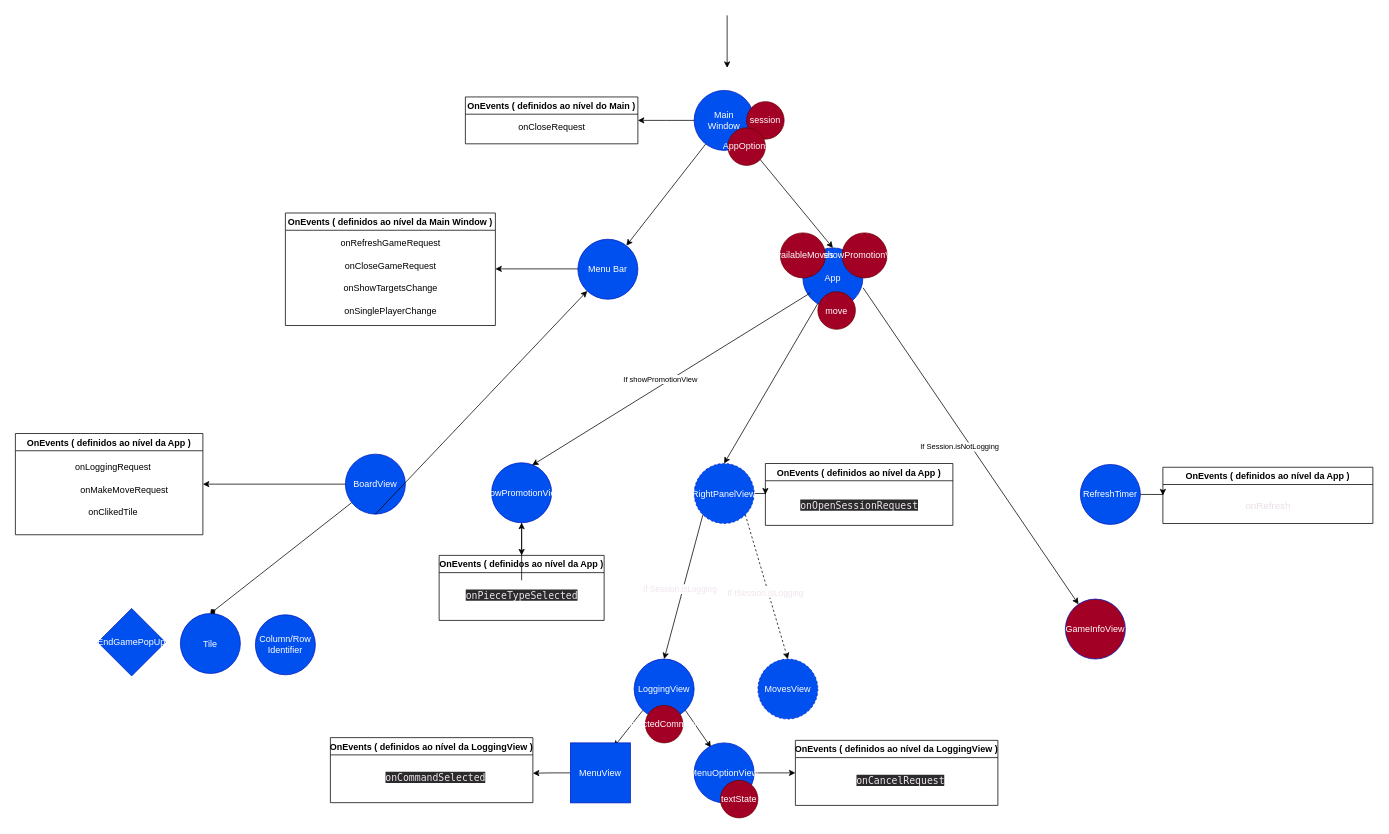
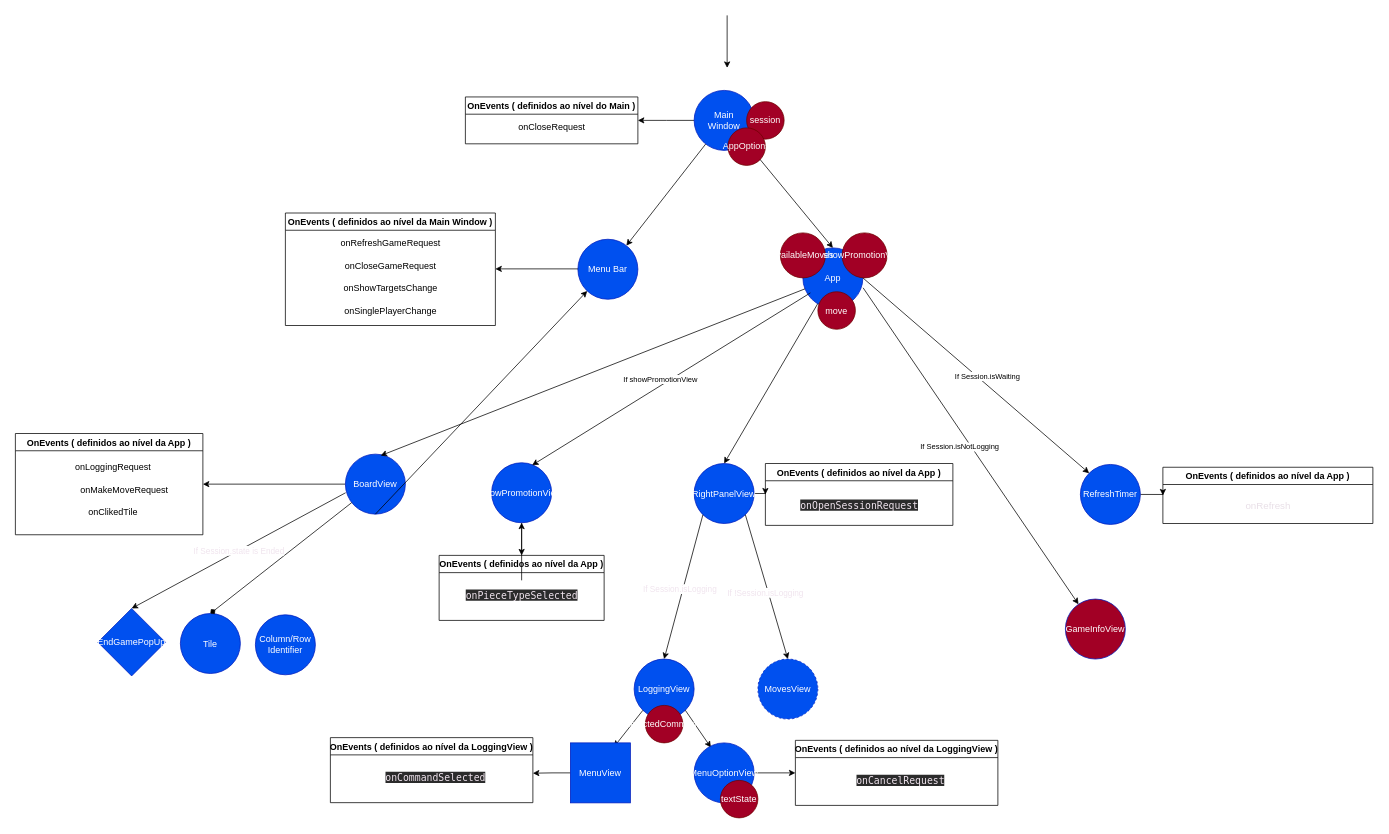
+ <mxCell id="16" value="" style="endArrow=classic;html=1;rounded=0;entryX=0.588;entryY=0.025;entryDx=0;entryDy=0;entryPerimeter=0;" parent="1" source="6" target="15" edge="1"><mxGeometry width="50" height="50" relative="1" as="geometry"><mxPoint x="971.716" y="430.004" as="sourcePoint" /><mxPoint x="930" y="461.72" as="targetPoint" /><Array as="points" /></mxGeometry></mxCell>
+ <mxCell id="45" value="" style="endArrow=classic;html=1;rounded=0;fontColor=default;entryX=0;entryY=0;entryDx=0;entryDy=0;exitX=1;exitY=0.5;exitDx=0;exitDy=0;" parent="1" source="6" target="13" edge="1"><mxGeometry relative="1" as="geometry"><mxPoint x="1256.034" y="249.995" as="sourcePoint" /><mxPoint x="1394.016" y="554.726" as="targetPoint" /></mxGeometry></mxCell>
+ <mxCell id="46" value="If Session.isWaiting" style="edgeLabel;resizable=0;html=1;align=center;verticalAlign=middle;fontColor=default;fontSize=10;" parent="45" connectable="0" vertex="1"><mxGeometry relative="1" as="geometry"><mxPoint x="15" as="offset" /></mxGeometry></mxCell>
- <mxCell id="23" value="RightPanelView" style="ellipse;whiteSpace=wrap;html=1;aspect=fixed;fillColor=#0050ef;strokeColor=#001DBC;fontColor=#ffffff;dashed=1;" parent="1" vertex="1"><mxGeometry x="925" y="617.5" width="80" height="80" as="geometry" /></mxCell>
+ <mxCell id="23" value="RightPanelView" style="ellipse;whiteSpace=wrap;html=1;aspect=fixed;fillColor=#0050ef;strokeColor=#001DBC;fontColor=#ffffff;" parent="1" vertex="1"><mxGeometry x="925" y="617.5" width="80" height="80" as="geometry" /></mxCell>
+ <mxCell id="62" value="" style="endArrow=classic;html=1;rounded=0;fontSize=10;fontColor=#F0E4EE;exitX=0.004;exitY=0.644;exitDx=0;exitDy=0;entryX=0.5;entryY=0;entryDx=0;entryDy=0;exitPerimeter=0;" edge="1" parent="1" source="15" target="21"><mxGeometry relative="1" as="geometry"><mxPoint x="670" y="847.5" as="sourcePoint" /><mxPoint x="660" y="1017.5" as="targetPoint" /></mxGeometry></mxCell>
+ <mxCell id="63" value="If Session.state is Ended" style="edgeLabel;resizable=0;html=1;align=center;verticalAlign=middle;fontSize=11;fontColor=#F0E4EE;" connectable="0" vertex="1" parent="62"><mxGeometry relative="1" as="geometry" /></mxCell>
- <mxCell id="66" value="" style="endArrow=classic;html=1;rounded=0;fontSize=11;fontColor=#F0E4EE;entryX=0.5;entryY=0;entryDx=0;entryDy=0;exitX=1;exitY=1;exitDx=0;exitDy=0;dashed=1;" edge="1" parent="1" source="23" target="24"><mxGeometry relative="1" as="geometry"><mxPoint x="980" y="690" as="sourcePoint" /><mxPoint x="1495" y="770" as="targetPoint" /></mxGeometry></mxCell>
+ <mxCell id="66" value="" style="endArrow=classic;html=1;rounded=0;fontSize=11;fontColor=#F0E4EE;entryX=0.5;entryY=0;entryDx=0;entryDy=0;exitX=1;exitY=1;exitDx=0;exitDy=0;" edge="1" parent="1" source="23" target="24"><mxGeometry relative="1" as="geometry"><mxPoint x="980" y="690" as="sourcePoint" /><mxPoint x="1495" y="770" as="targetPoint" /></mxGeometry></mxCell>
